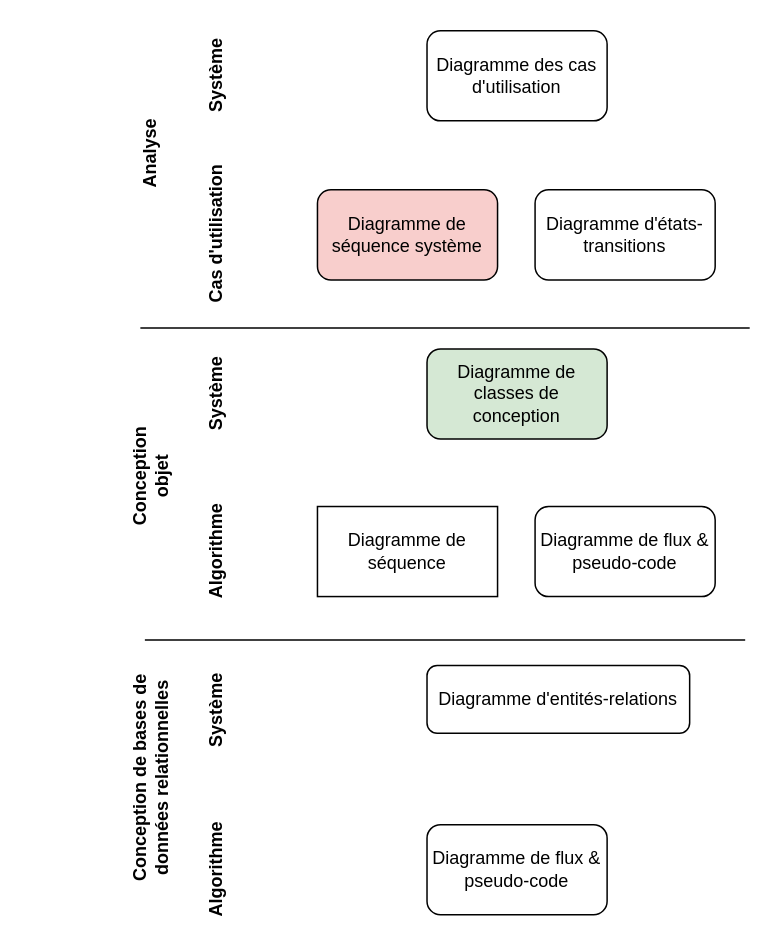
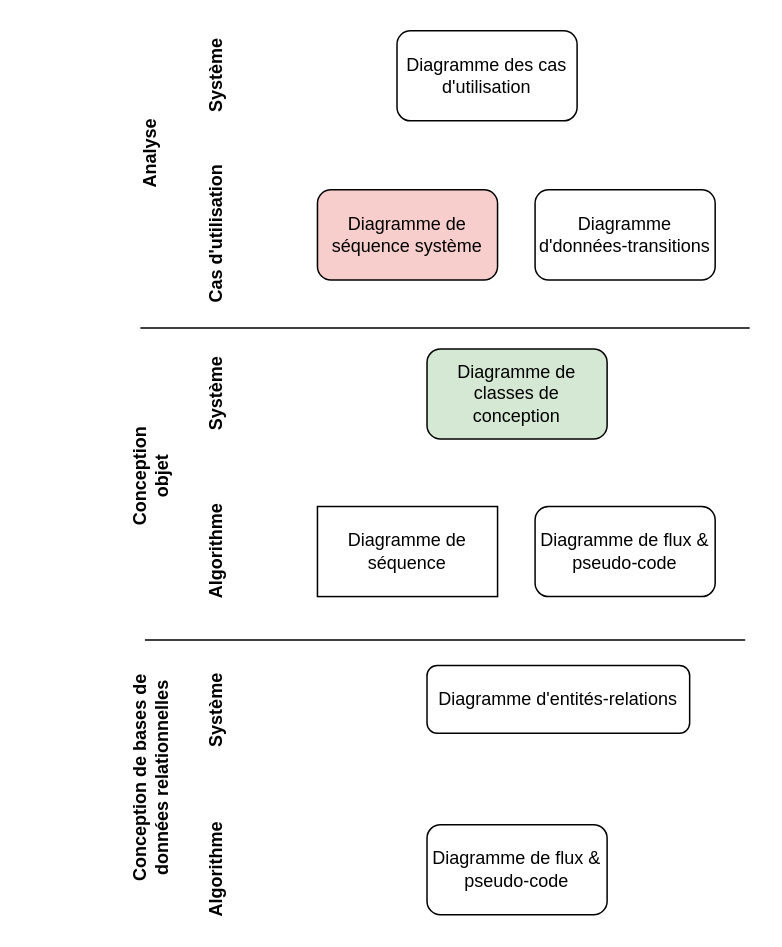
- <mxCell id="8" value="Diagramme des cas d'utilisation" style="rounded=1;whiteSpace=wrap;html=1;" parent="1" vertex="1"><mxGeometry x="284" y="20" width="120" height="60" as="geometry" /></mxCell>
+ <mxCell id="8" value="Diagramme des cas d'utilisation" style="rounded=1;whiteSpace=wrap;html=1;" parent="1" vertex="1"><mxGeometry x="264" y="20" width="120" height="60" as="geometry" /></mxCell>
- <mxCell id="10" value="Diagramme d'états-transitions" style="rounded=1;whiteSpace=wrap;html=1;" parent="1" vertex="1"><mxGeometry x="356" y="126" width="120" height="60" as="geometry" /></mxCell>
+ <mxCell id="10" value="Diagramme d'données-transitions" style="rounded=1;whiteSpace=wrap;html=1;" parent="1" vertex="1"><mxGeometry x="356" y="126" width="120" height="60" as="geometry" /></mxCell>
